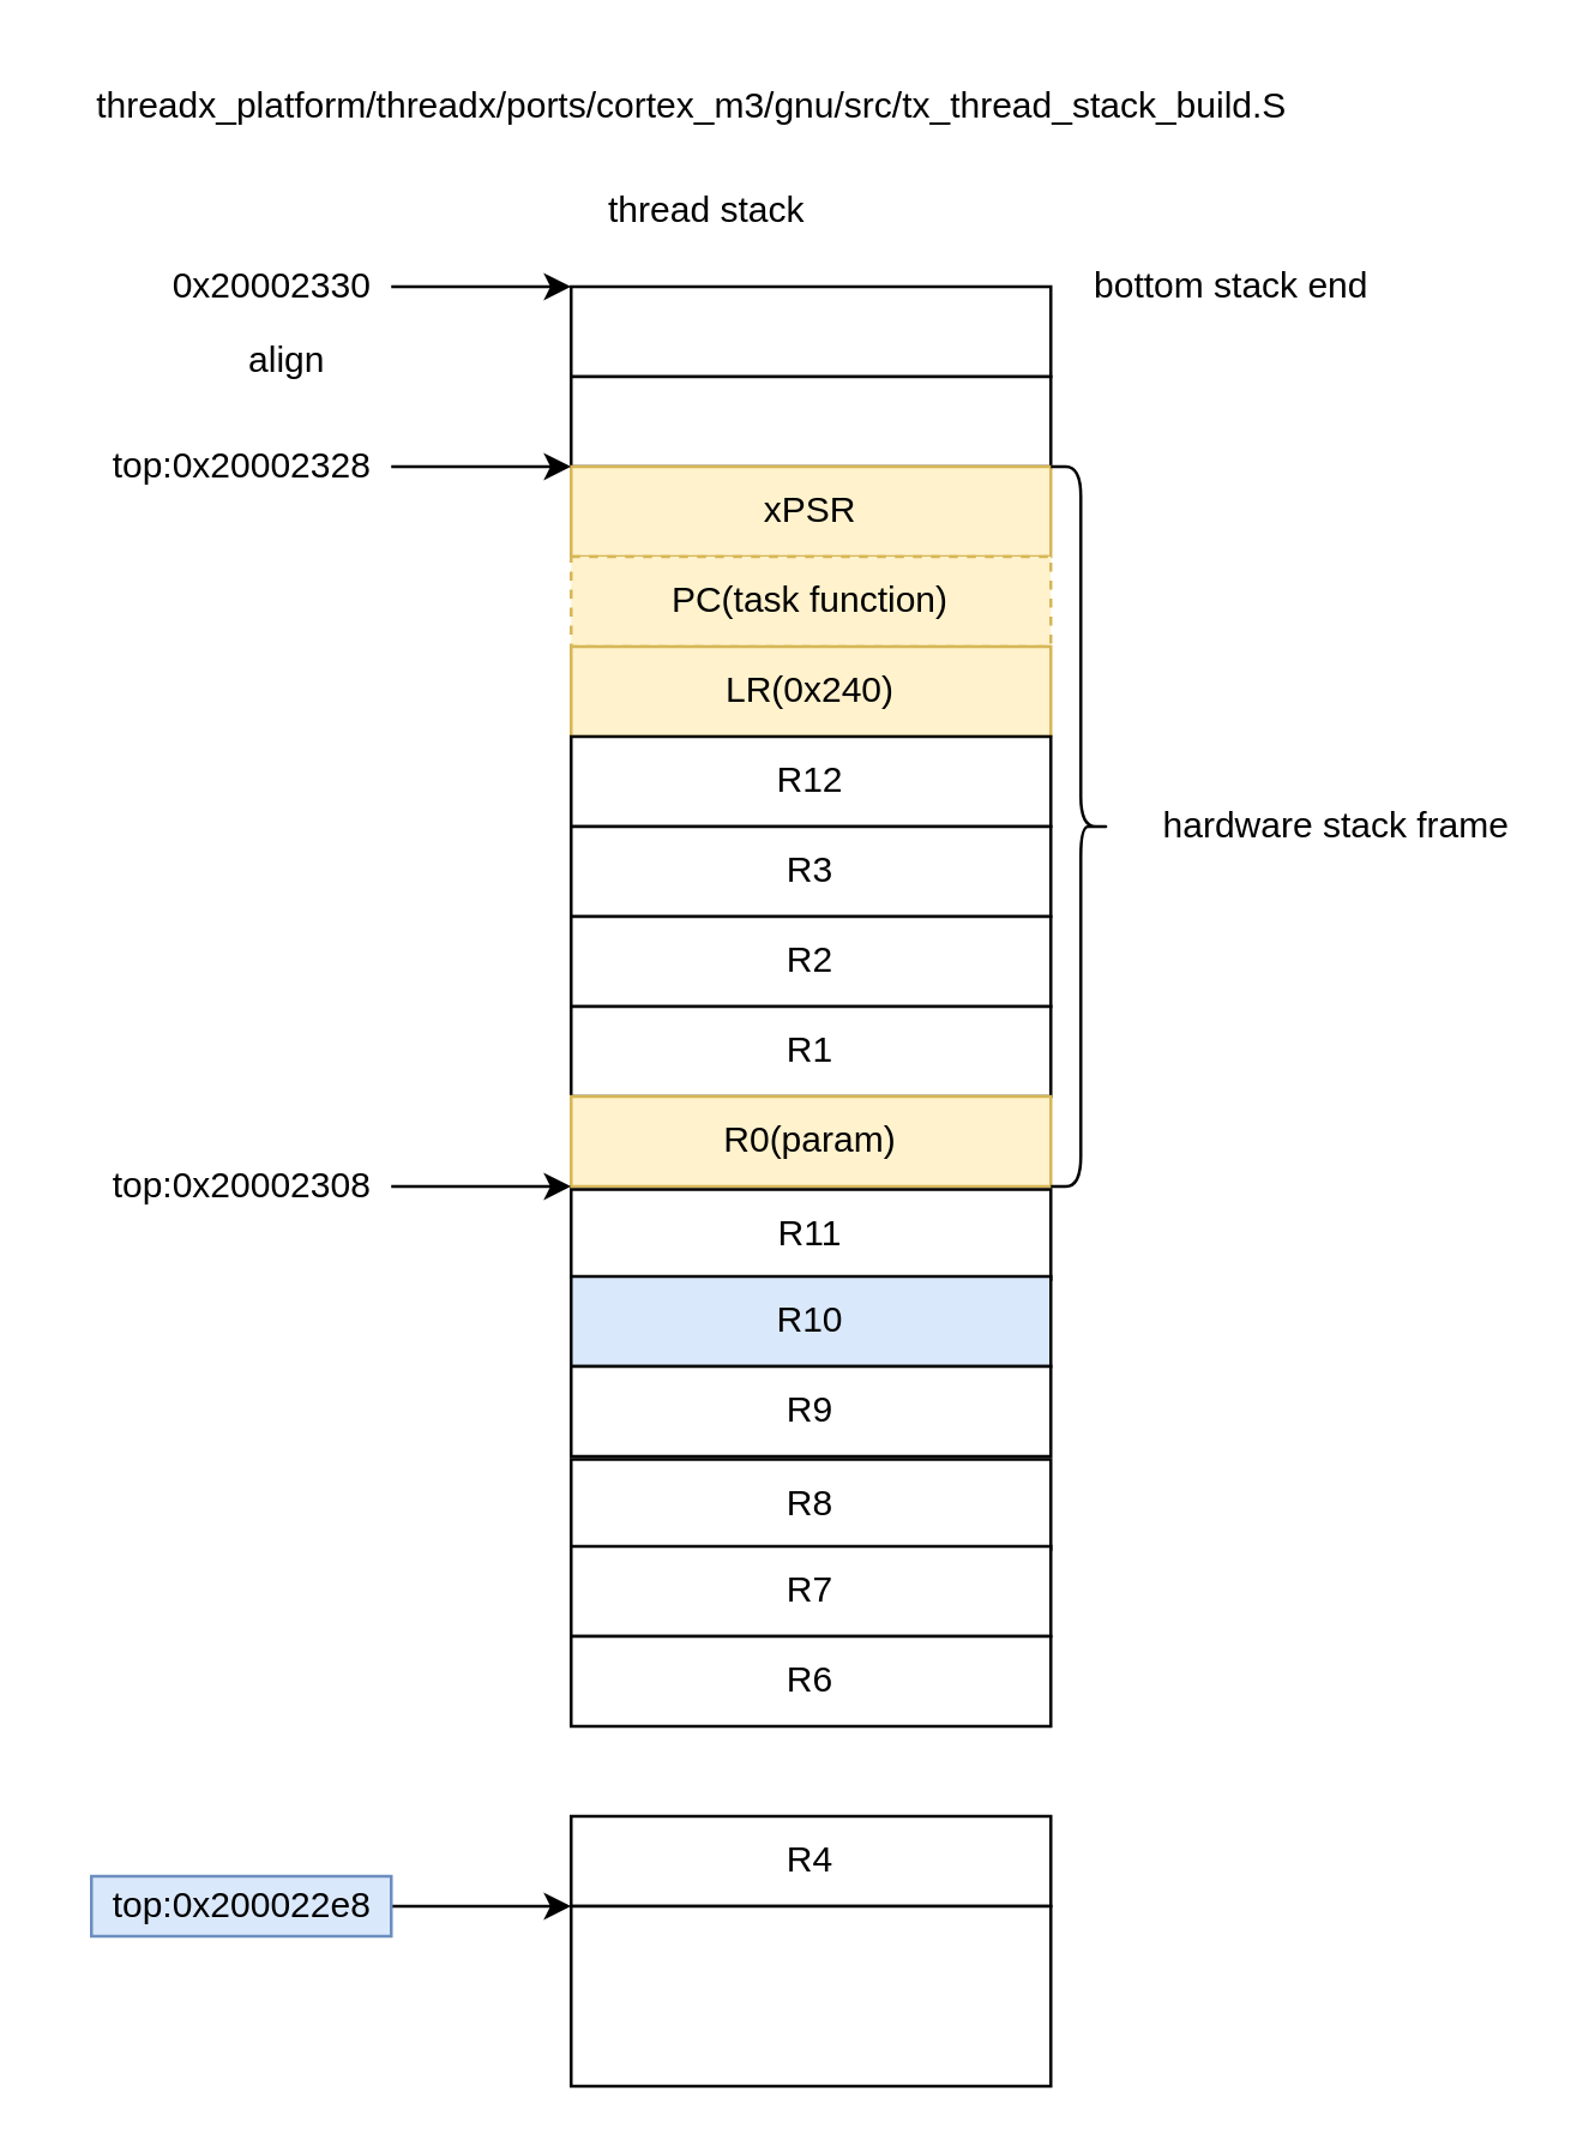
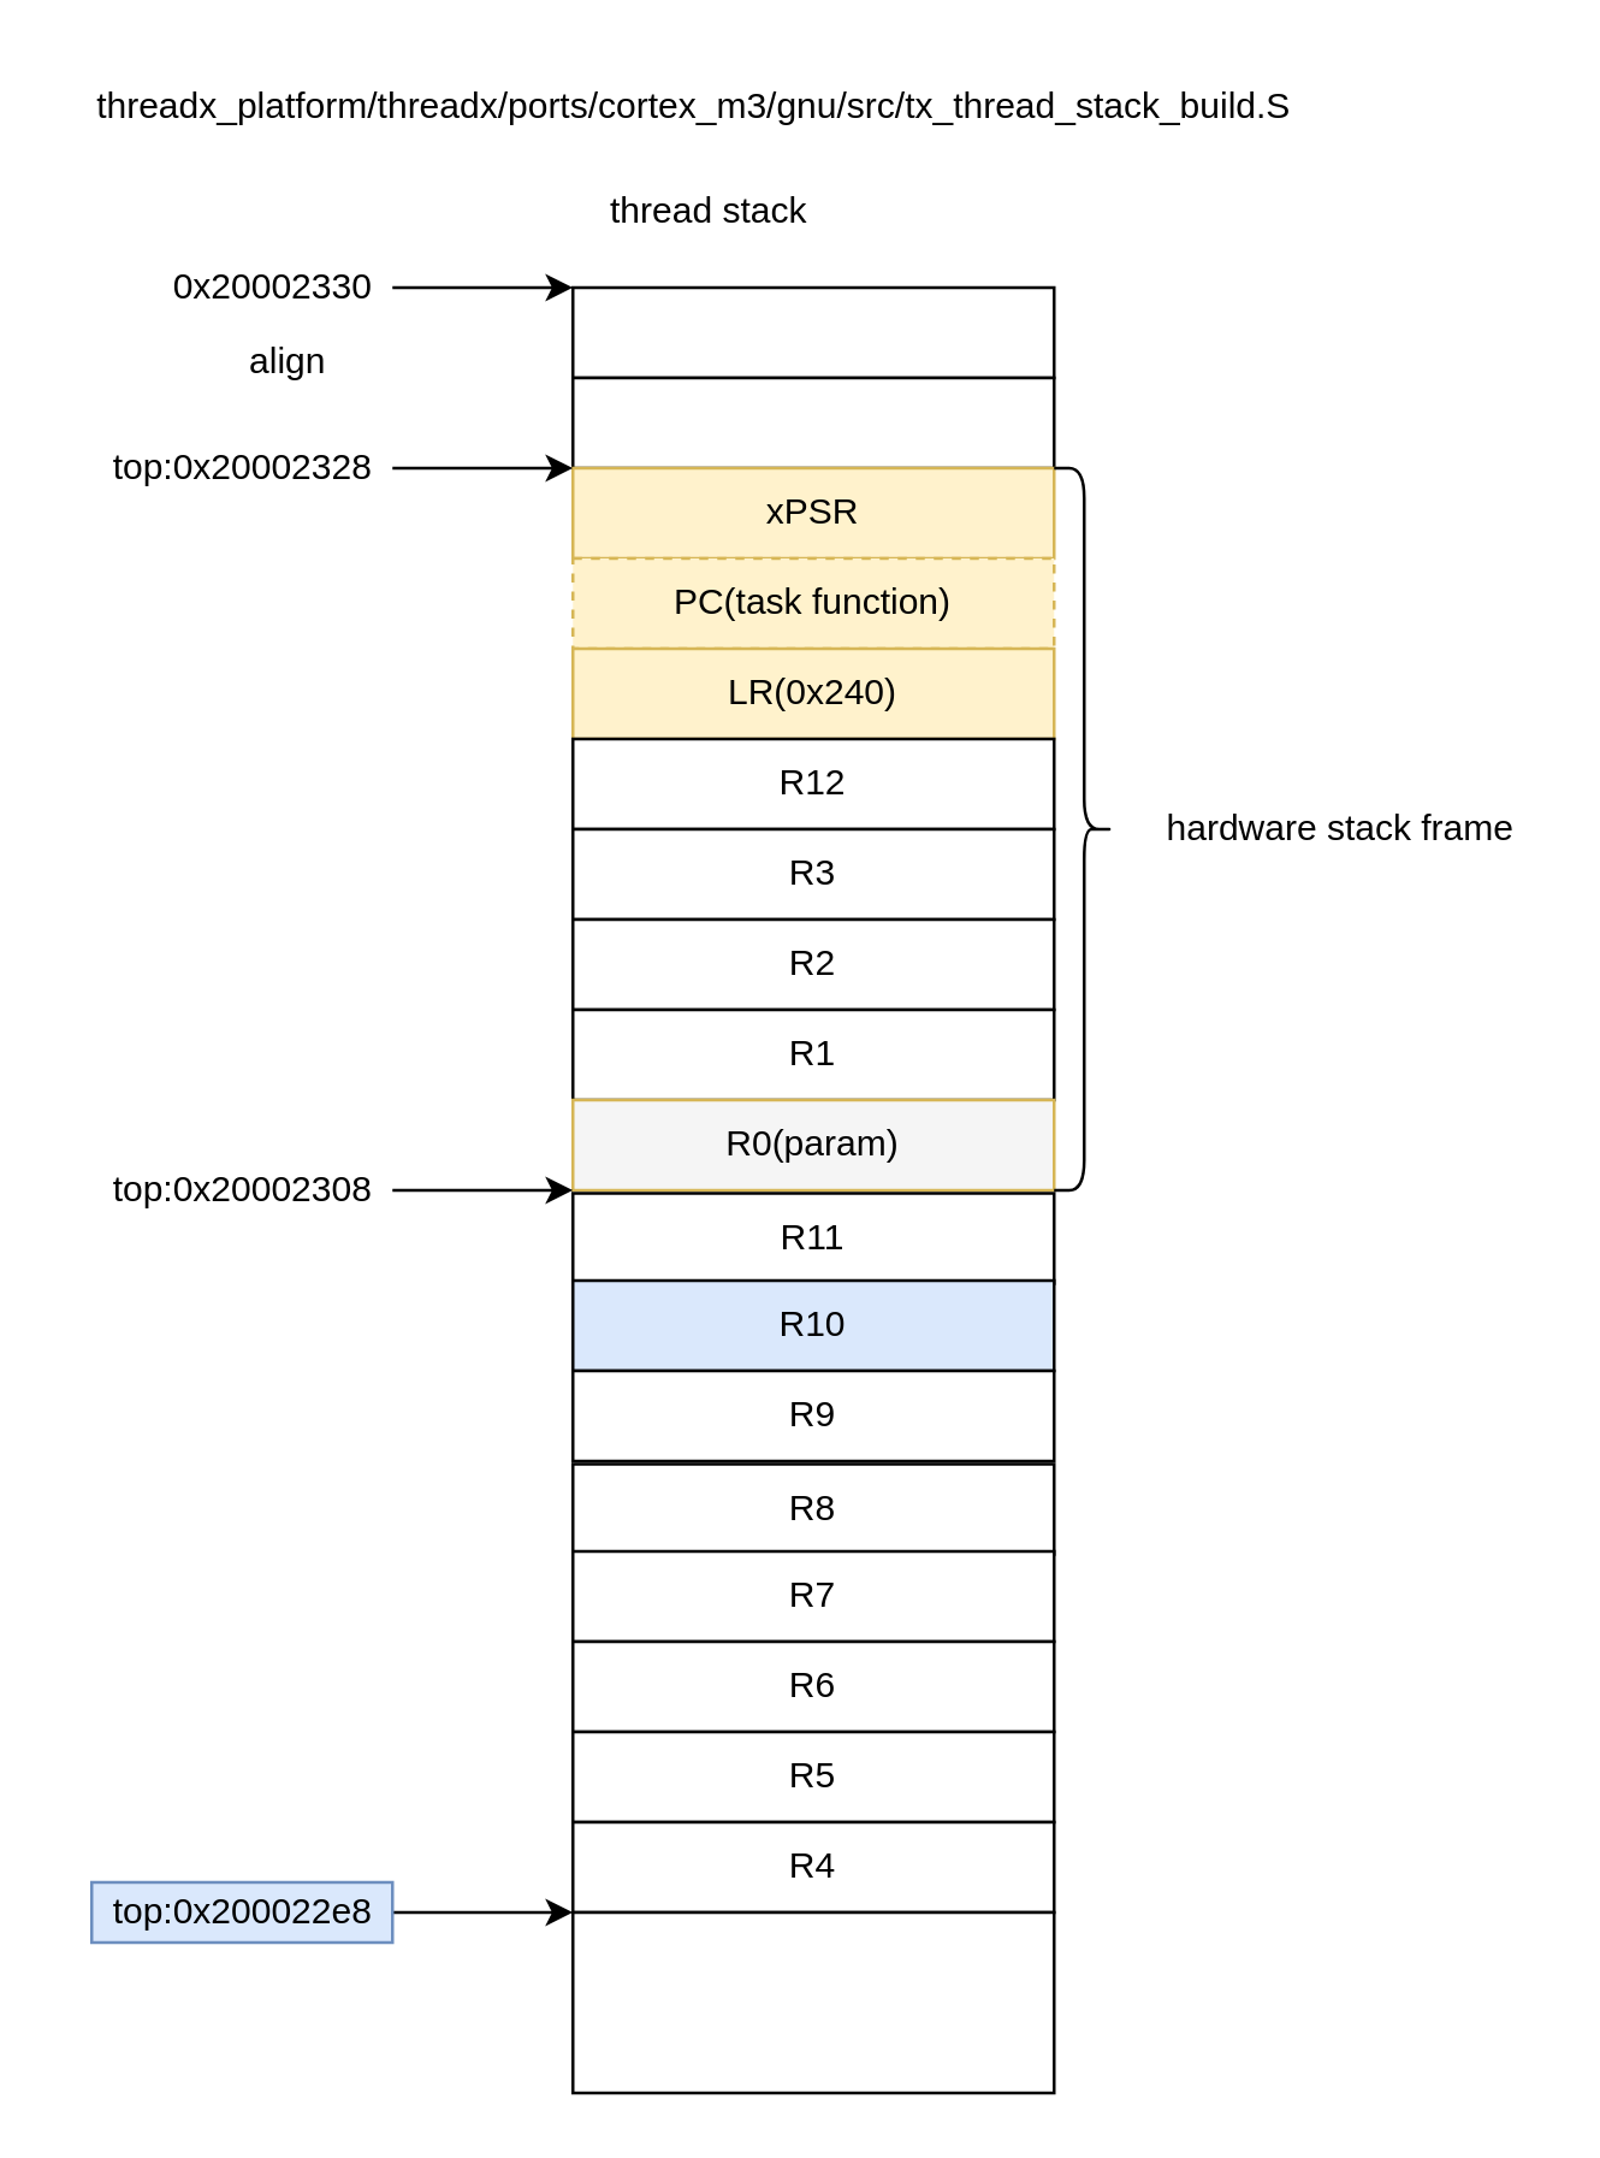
- <mxCell id="33" value="bottom stack end" style="text;html=1;align=center;verticalAlign=middle;resizable=0;points=[];autosize=1;strokeColor=none;fillColor=none;" vertex="1" parent="1"><mxGeometry x="355" y="80" width="110" height="30" as="geometry" /></mxCell>
- <mxCell id="11" value="R0(param)" style="rounded=0;whiteSpace=wrap;html=1;fillColor=#fff2cc;strokeColor=#d6b656;" vertex="1" parent="1"><mxGeometry x="190" y="365" width="160" height="30" as="geometry" /></mxCell>
+ <mxCell id="11" value="R0(param)" style="rounded=0;whiteSpace=wrap;html=1;fillColor=#f5f5f5;strokeColor=#d6b656;" vertex="1" parent="1"><mxGeometry x="190" y="365" width="160" height="30" as="geometry" /></mxCell>
+ <mxCell id="18" value="R5" style="rounded=0;whiteSpace=wrap;html=1;" vertex="1" parent="1"><mxGeometry x="190" y="575" width="160" height="30" as="geometry" /></mxCell>
